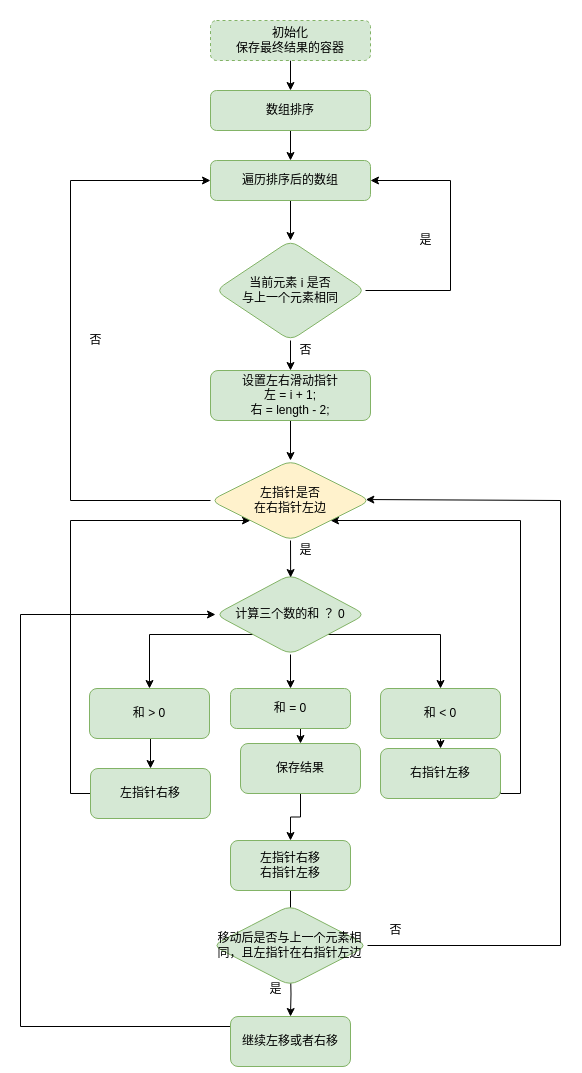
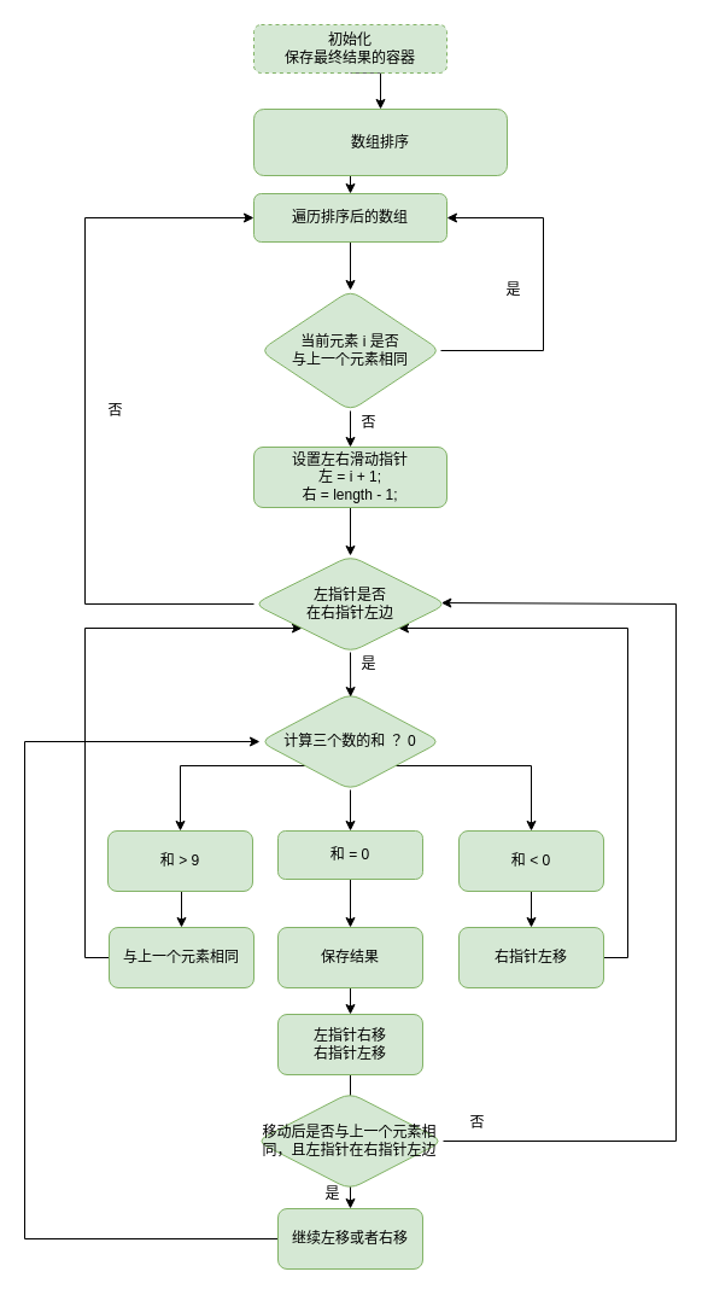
- <mxCell id="5" value="数组排序" style="rounded=1;whiteSpace=wrap;html=1;fillColor=#d5e8d4;strokeColor=#82b366;" vertex="1" parent="1"><mxGeometry x="210" y="90" width="160" height="40" as="geometry" /></mxCell>
+ <mxCell id="5" value="数组排序" style="rounded=1;whiteSpace=wrap;html=1;fillColor=#d5e8d4;strokeColor=#82b366;" vertex="1" parent="1"><mxGeometry x="210" y="90" width="210" height="55" as="geometry" /></mxCell>
- <mxCell id="13" value="设置左右滑动指针&lt;br&gt;左 = i + 1;&lt;br&gt;右 = length - 2;" style="rounded=1;whiteSpace=wrap;html=1;fillColor=#d5e8d4;strokeColor=#82b366;" vertex="1" parent="1"><mxGeometry x="210" y="370" width="160" height="50" as="geometry" /></mxCell>
+ <mxCell id="13" value="设置左右滑动指针&lt;br&gt;左 = i + 1;&lt;br&gt;右 = length - 1;" style="rounded=1;whiteSpace=wrap;html=1;fillColor=#d5e8d4;strokeColor=#82b366;" vertex="1" parent="1"><mxGeometry x="210" y="370" width="160" height="50" as="geometry" /></mxCell>
- <mxCell id="36" value="&lt;span&gt;左指针是否&lt;br&gt;在右指针左边&lt;/span&gt;" style="rhombus;whiteSpace=wrap;html=1;fillColor=#fff2cc;strokeColor=#82b366;rounded=1;" vertex="1" parent="1"><mxGeometry x="210" y="460" width="160" height="80" as="geometry" /></mxCell>
+ <mxCell id="36" value="&lt;span&gt;左指针是否&lt;br&gt;在右指针左边&lt;/span&gt;" style="rhombus;whiteSpace=wrap;html=1;fillColor=#d5e8d4;strokeColor=#82b366;rounded=1;" vertex="1" parent="1"><mxGeometry x="210" y="460" width="160" height="80" as="geometry" /></mxCell>
- <mxCell id="20" value="和 &amp;gt; 0" style="rounded=1;whiteSpace=wrap;html=1;fillColor=#d5e8d4;strokeColor=#82b366;" vertex="1" parent="1"><mxGeometry x="89" y="688" width="120" height="50" as="geometry" /></mxCell>
+ <mxCell id="20" value="和 &amp;gt; 9" style="rounded=1;whiteSpace=wrap;html=1;fillColor=#d5e8d4;strokeColor=#82b366;" vertex="1" parent="1"><mxGeometry x="89" y="688" width="120" height="50" as="geometry" /></mxCell>
- <mxCell id="30" value="保存结果" style="rounded=1;whiteSpace=wrap;html=1;fillColor=#d5e8d4;strokeColor=#82b366;" vertex="1" parent="1"><mxGeometry x="240" y="743" width="120" height="50" as="geometry" /></mxCell>
+ <mxCell id="30" value="保存结果" style="rounded=1;whiteSpace=wrap;html=1;fillColor=#d5e8d4;strokeColor=#82b366;" vertex="1" parent="1"><mxGeometry x="230" y="768" width="120" height="50" as="geometry" /></mxCell>
- <mxCell id="28" value="右指针左移" style="rounded=1;whiteSpace=wrap;html=1;fillColor=#d5e8d4;strokeColor=#82b366;" vertex="1" parent="1"><mxGeometry x="380" y="748" width="120" height="50" as="geometry" /></mxCell>
+ <mxCell id="28" value="右指针左移" style="rounded=1;whiteSpace=wrap;html=1;fillColor=#d5e8d4;strokeColor=#82b366;" vertex="1" parent="1"><mxGeometry x="380" y="768" width="120" height="50" as="geometry" /></mxCell>
- <mxCell id="26" value="左指针右移" style="rounded=1;whiteSpace=wrap;html=1;fillColor=#d5e8d4;strokeColor=#82b366;" vertex="1" parent="1"><mxGeometry x="90" y="768" width="120" height="50" as="geometry" /></mxCell>
+ <mxCell id="26" value="与上一个元素相同" style="rounded=1;whiteSpace=wrap;html=1;fillColor=#d5e8d4;strokeColor=#82b366;" vertex="1" parent="1"><mxGeometry x="90" y="768" width="120" height="50" as="geometry" /></mxCell>
- <mxCell id="42" value="继续左移或者右移" style="rounded=1;whiteSpace=wrap;html=1;fillColor=#d5e8d4;strokeColor=#82b366;" vertex="1" parent="1"><mxGeometry x="230" y="1016" width="120" height="50" as="geometry" /></mxCell>
+ <mxCell id="42" value="继续左移或者右移" style="rounded=1;whiteSpace=wrap;html=1;fillColor=#d5e8d4;strokeColor=#82b366;" vertex="1" parent="1"><mxGeometry x="230" y="1001" width="120" height="50" as="geometry" /></mxCell>
